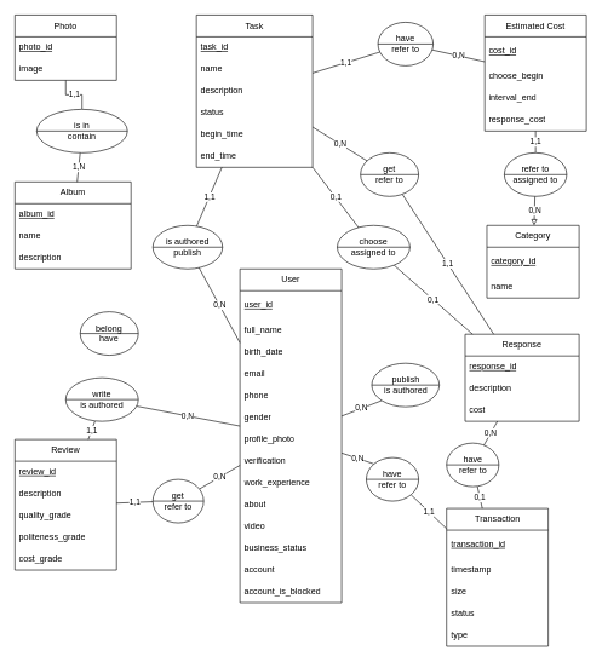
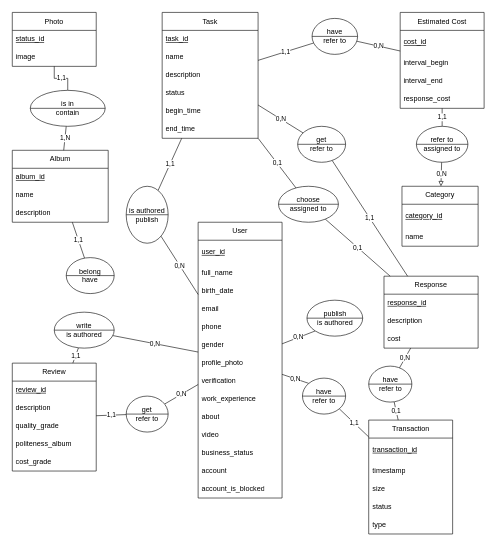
- <mxCell id="3" value="&lt;u&gt;photo_id&lt;/u&gt;" style="text;strokeColor=none;fillColor=none;align=left;verticalAlign=middle;spacingLeft=4;spacingRight=4;overflow=hidden;points=[[0,0.5],[1,0.5]];portConstraint=eastwest;rotatable=0;whiteSpace=wrap;html=1;" parent="2" vertex="1"><mxGeometry y="30" width="140" height="30" as="geometry" /></mxCell>
+ <mxCell id="3" value="&lt;u&gt;status_id&lt;/u&gt;" style="text;strokeColor=none;fillColor=none;align=left;verticalAlign=middle;spacingLeft=4;spacingRight=4;overflow=hidden;points=[[0,0.5],[1,0.5]];portConstraint=eastwest;rotatable=0;whiteSpace=wrap;html=1;" parent="2" vertex="1"><mxGeometry y="30" width="140" height="30" as="geometry" /></mxCell>
- <mxCell id="46" value="choose_begin" style="text;strokeColor=none;fillColor=none;align=left;verticalAlign=middle;spacingLeft=4;spacingRight=4;overflow=hidden;points=[[0,0.5],[1,0.5]];portConstraint=eastwest;rotatable=0;whiteSpace=wrap;html=1;" parent="44" vertex="1"><mxGeometry y="70" width="140" height="30" as="geometry" /></mxCell>
+ <mxCell id="46" value="interval_begin" style="text;strokeColor=none;fillColor=none;align=left;verticalAlign=middle;spacingLeft=4;spacingRight=4;overflow=hidden;points=[[0,0.5],[1,0.5]];portConstraint=eastwest;rotatable=0;whiteSpace=wrap;html=1;" parent="44" vertex="1"><mxGeometry y="70" width="140" height="30" as="geometry" /></mxCell>
- <mxCell id="68" value="is authored&lt;br&gt;publish" style="shape=lineEllipse;perimeter=ellipsePerimeter;whiteSpace=wrap;html=1;backgroundOutline=1;" parent="1" vertex="1"><mxGeometry x="210" y="310" width="96" height="60" as="geometry" /></mxCell>
+ <mxCell id="68" value="is authored&lt;br&gt;publish" style="shape=lineEllipse;perimeter=ellipsePerimeter;whiteSpace=wrap;html=1;backgroundOutline=1;" parent="1" vertex="1"><mxGeometry x="210" y="310" width="70" height="95" as="geometry" /></mxCell>
+ <mxCell id="58" value="1,1" style="rounded=0;orthogonalLoop=1;jettySize=auto;html=1;endArrow=none;endFill=0;" parent="1" source="59" target="5" edge="1"><mxGeometry relative="1" as="geometry" /></mxCell>
- <mxCell id="53" value="politeness_grade" style="text;strokeColor=none;fillColor=none;align=left;verticalAlign=middle;spacingLeft=4;spacingRight=4;overflow=hidden;points=[[0,0.5],[1,0.5]];portConstraint=eastwest;rotatable=0;whiteSpace=wrap;html=1;" parent="49" vertex="1"><mxGeometry y="120" width="140" height="30" as="geometry" /></mxCell>
+ <mxCell id="53" value="politeness_album" style="text;strokeColor=none;fillColor=none;align=left;verticalAlign=middle;spacingLeft=4;spacingRight=4;overflow=hidden;points=[[0,0.5],[1,0.5]];portConstraint=eastwest;rotatable=0;whiteSpace=wrap;html=1;" parent="49" vertex="1"><mxGeometry y="120" width="140" height="30" as="geometry" /></mxCell>
